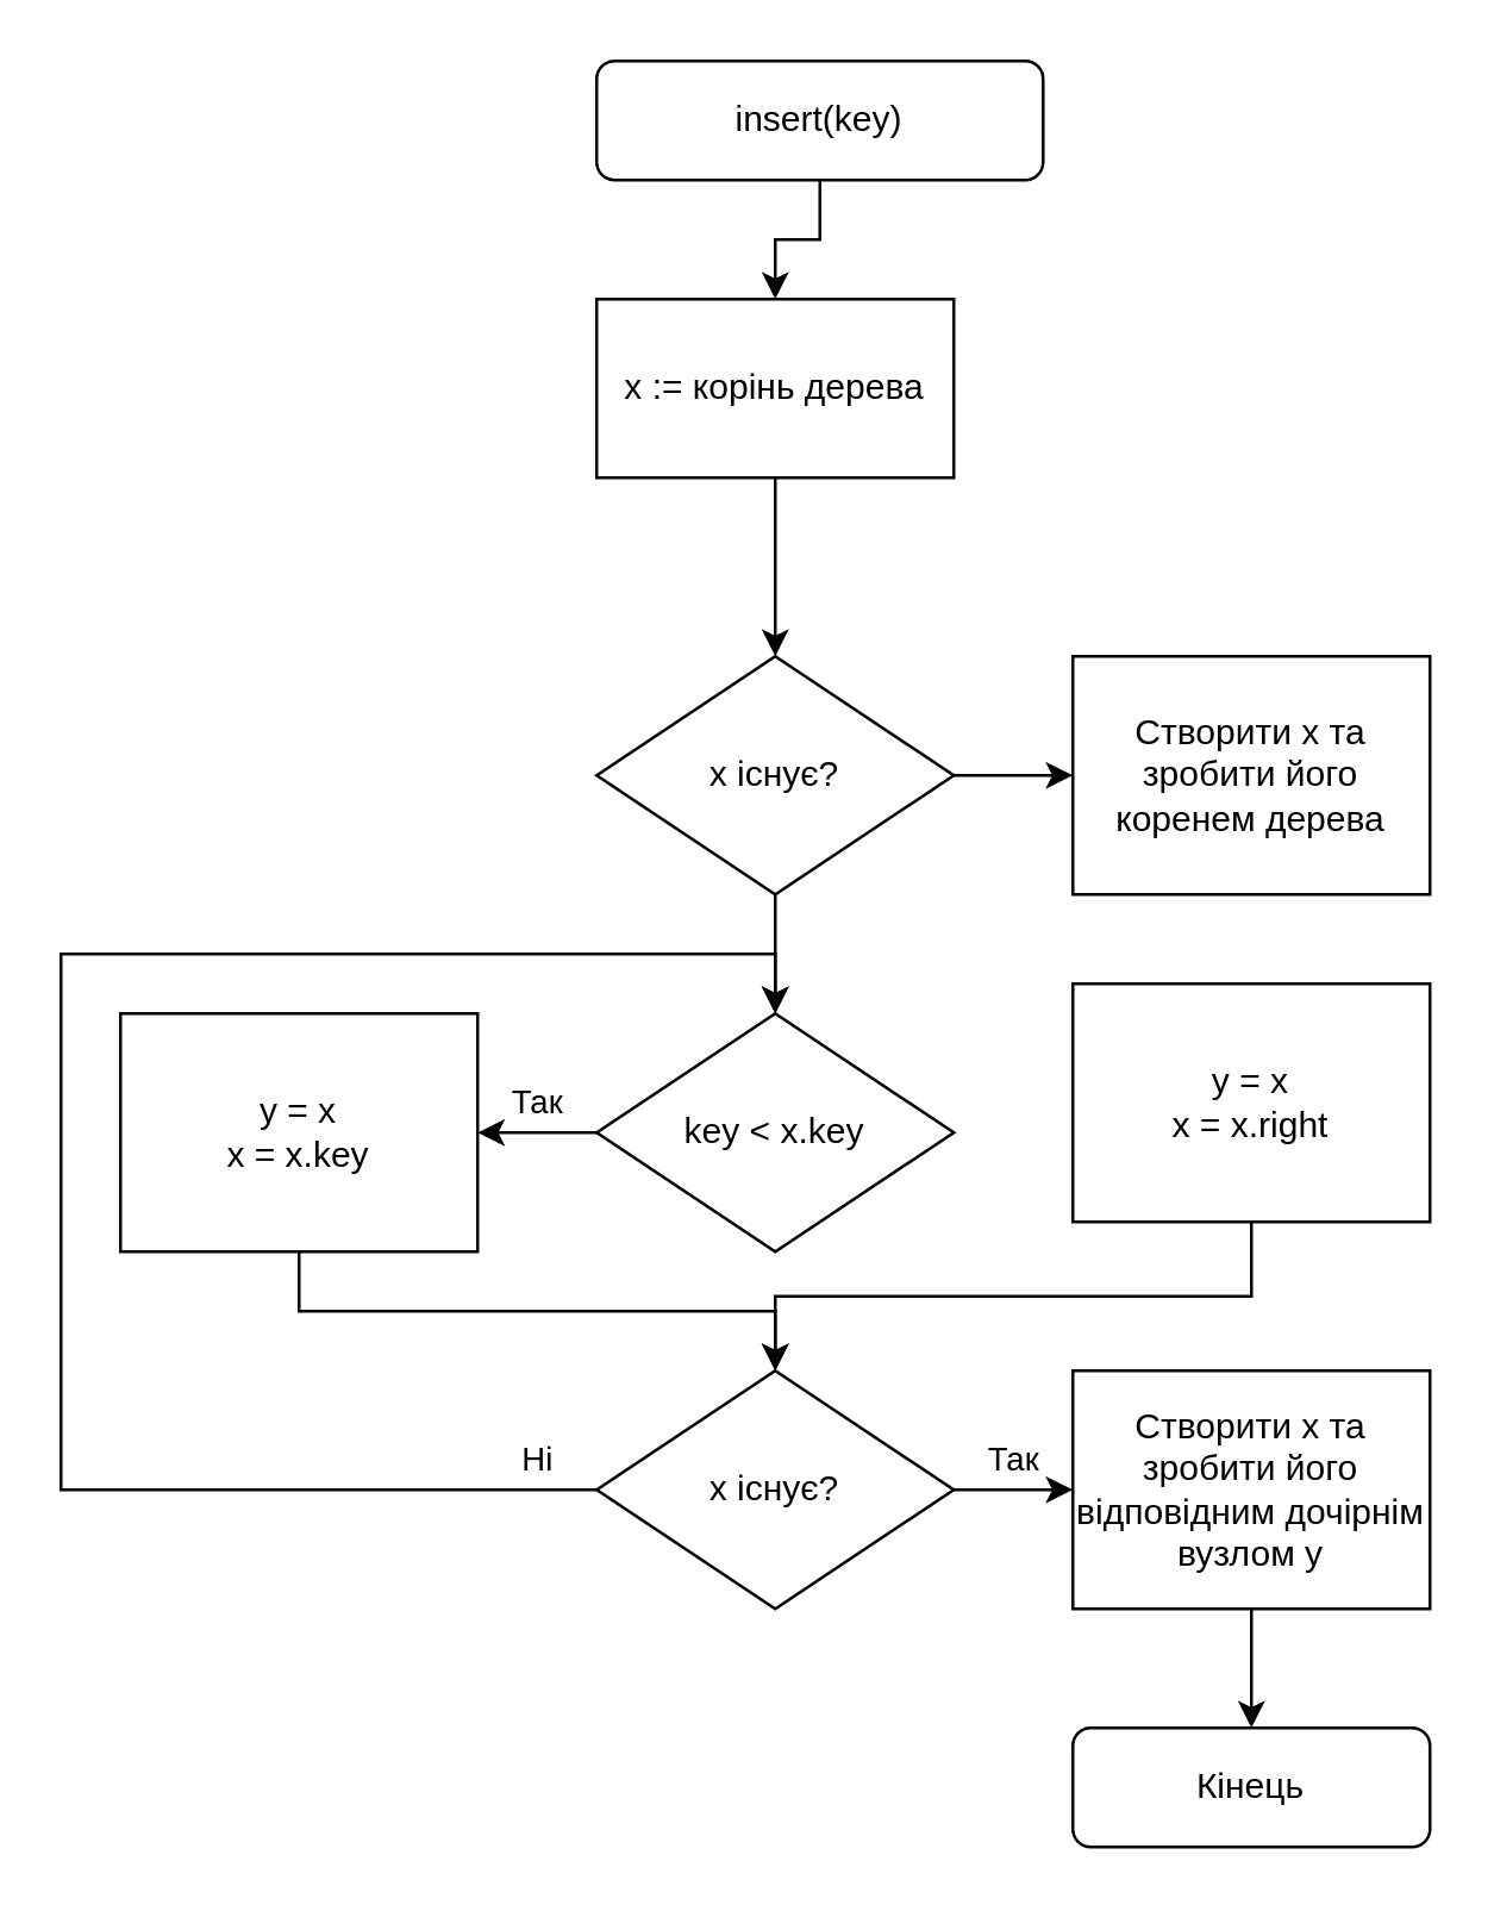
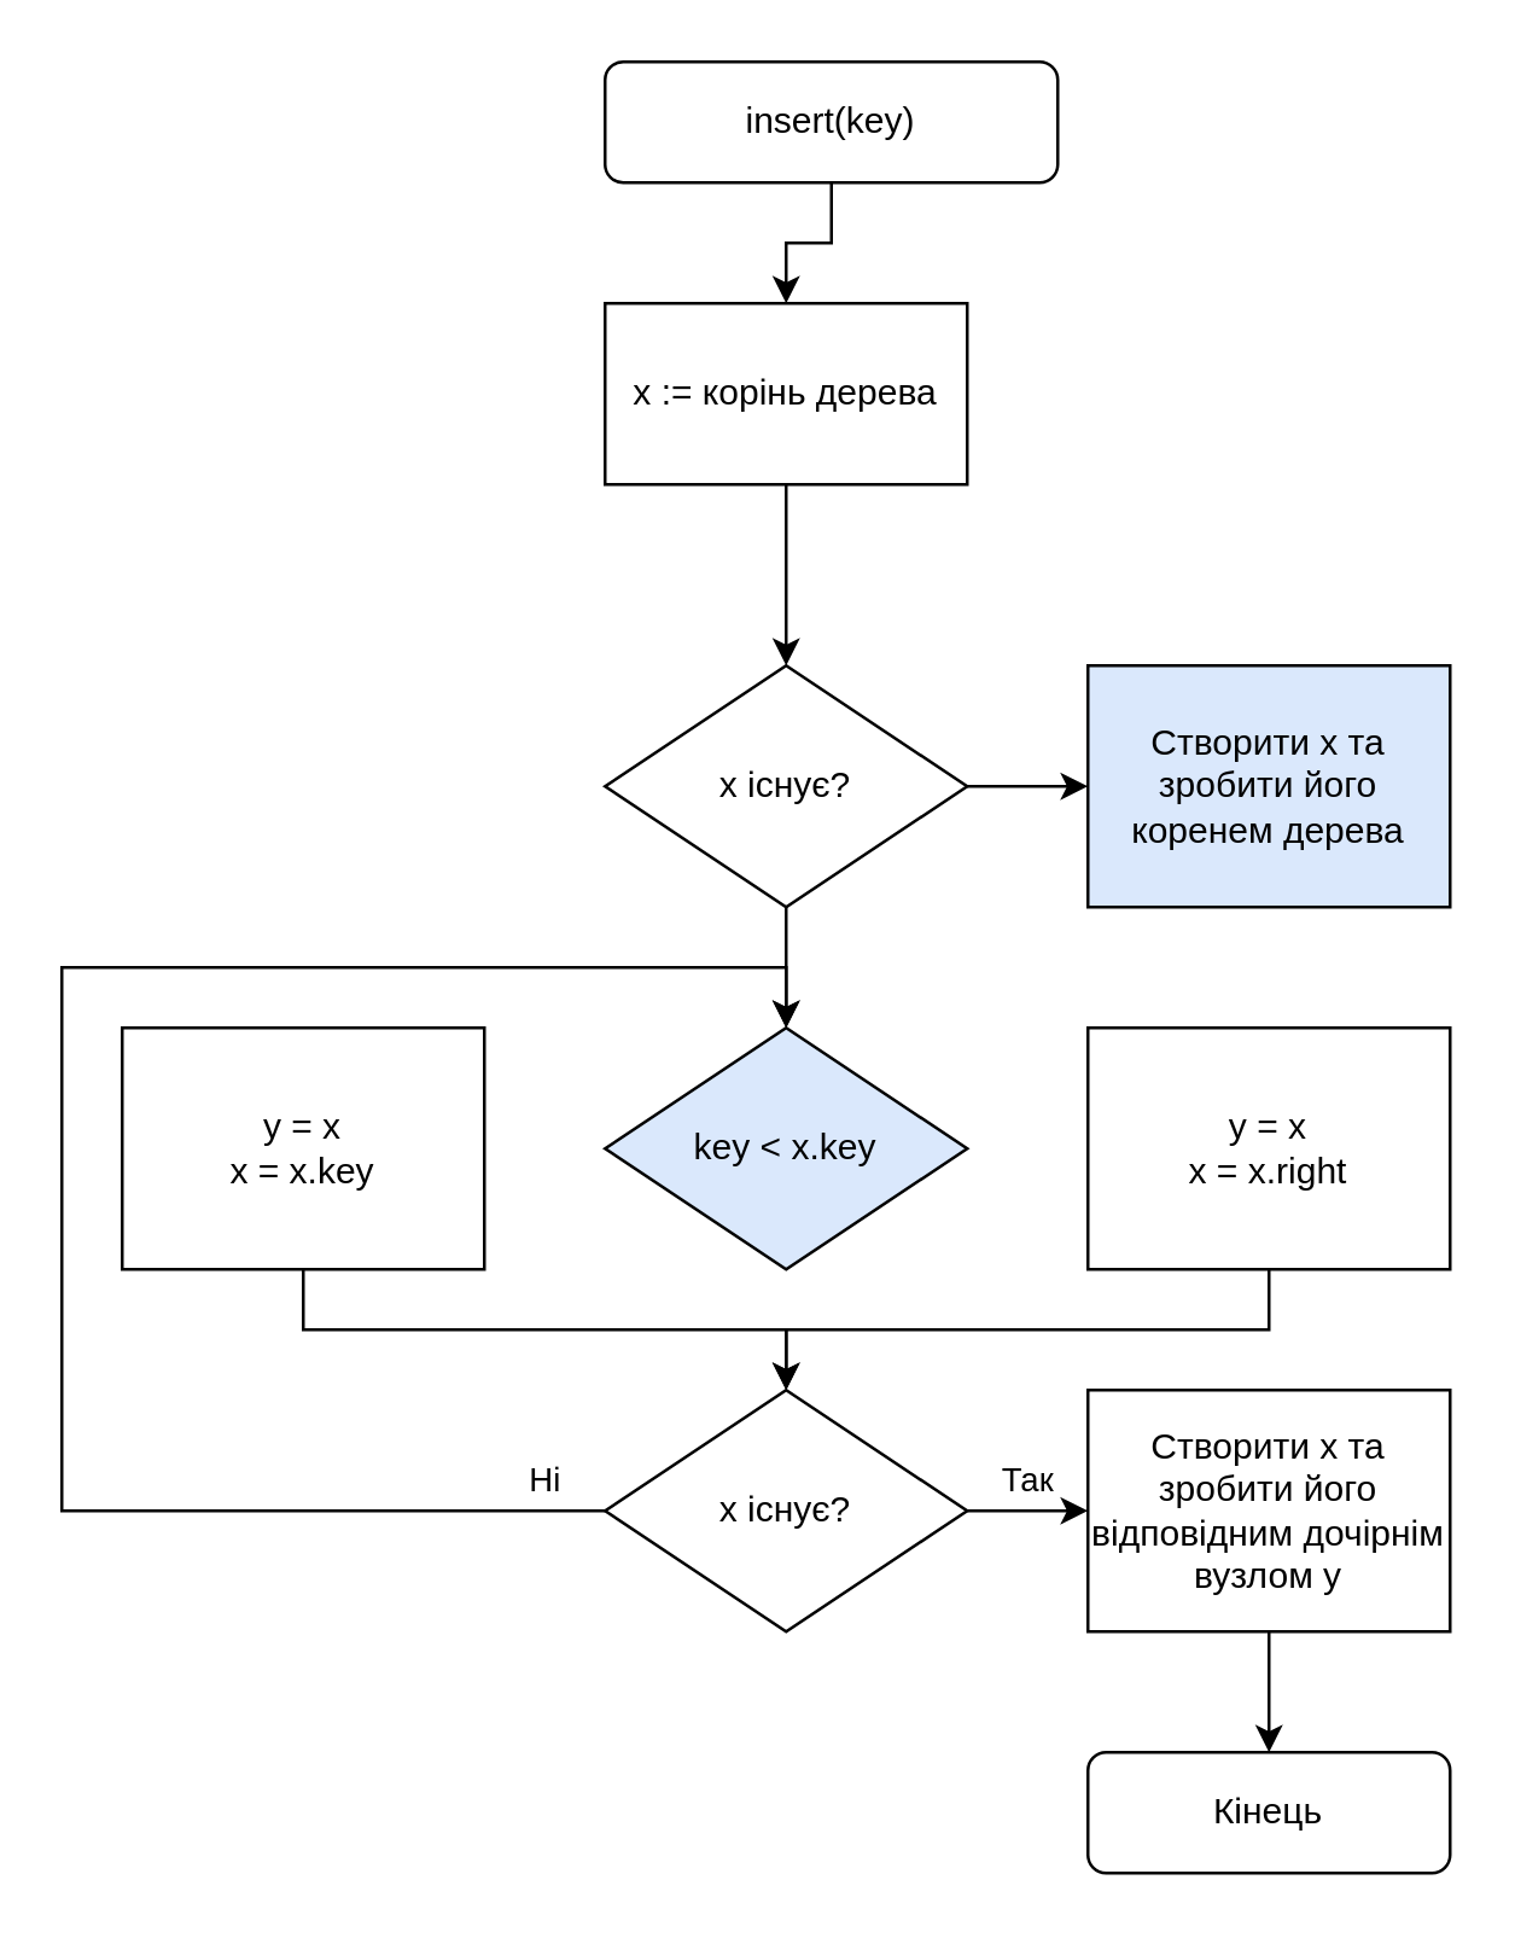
- <mxCell id="15" value="Створити x та зробити його коренем дерева" style="rounded=0;whiteSpace=wrap;html=1;" vertex="1" parent="1"><mxGeometry x="360" y="220" width="120" height="80" as="geometry" /></mxCell>
+ <mxCell id="15" value="Створити x та зробити його коренем дерева" style="rounded=0;whiteSpace=wrap;html=1;fillColor=#dae8fc;" vertex="1" parent="1"><mxGeometry x="360" y="220" width="120" height="80" as="geometry" /></mxCell>
- <mxCell id="9" value="y = x&lt;br&gt;x = x.right" style="rounded=0;whiteSpace=wrap;html=1;" vertex="1" parent="1"><mxGeometry x="360" y="330" width="120" height="80" as="geometry" /></mxCell>
+ <mxCell id="9" value="y = x&lt;br&gt;x = x.right" style="rounded=0;whiteSpace=wrap;html=1;" vertex="1" parent="1"><mxGeometry x="360" y="340" width="120" height="80" as="geometry" /></mxCell>
- <mxCell id="6" value="Так" style="edgeStyle=orthogonalEdgeStyle;rounded=0;orthogonalLoop=1;jettySize=auto;html=1;" edge="1" parent="1" source="7" target="11"><mxGeometry y="-10" relative="1" as="geometry"><mxPoint as="offset" /></mxGeometry></mxCell>
- <mxCell id="7" value="key &amp;lt; x.key" style="rhombus;whiteSpace=wrap;html=1;" vertex="1" parent="1"><mxGeometry x="200" y="340" width="120" height="80" as="geometry" /></mxCell>
+ <mxCell id="7" value="key &amp;lt; x.key" style="rhombus;whiteSpace=wrap;html=1;fillColor=#dae8fc;" vertex="1" parent="1"><mxGeometry x="200" y="340" width="120" height="80" as="geometry" /></mxCell>
